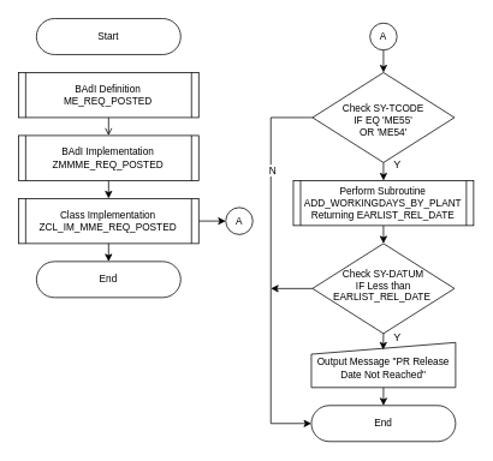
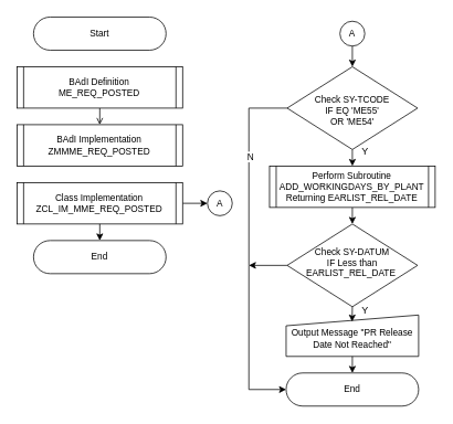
- <mxCell id="5" style="edgeStyle=orthogonalEdgeStyle;rounded=0;orthogonalLoop=1;jettySize=auto;html=1;exitX=0.5;exitY=1;exitDx=0;exitDy=0;entryX=0.5;entryY=0;entryDx=0;entryDy=0;" edge="1" parent="1" source="6" target="8"><mxGeometry relative="1" as="geometry" /></mxCell>
